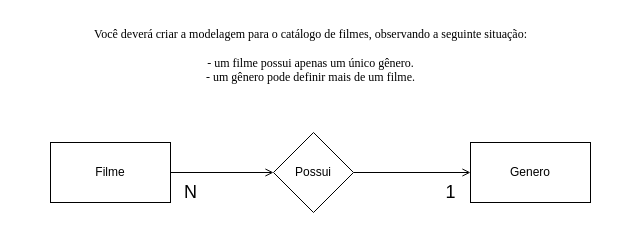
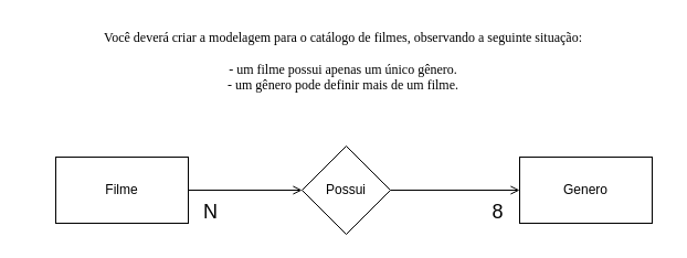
- <mxCell id="8" value="1" style="text;html=1;align=center;verticalAlign=middle;resizable=0;points=[];autosize=1;strokeColor=none;fillColor=none;fontSize=18;" vertex="1" parent="1"><mxGeometry x="435" y="172" width="30" height="40" as="geometry" /></mxCell>
+ <mxCell id="8" value="8" style="text;html=1;align=center;verticalAlign=middle;resizable=0;points=[];autosize=1;strokeColor=none;fillColor=none;fontSize=18;" vertex="1" parent="1"><mxGeometry x="435" y="172" width="30" height="40" as="geometry" /></mxCell>
